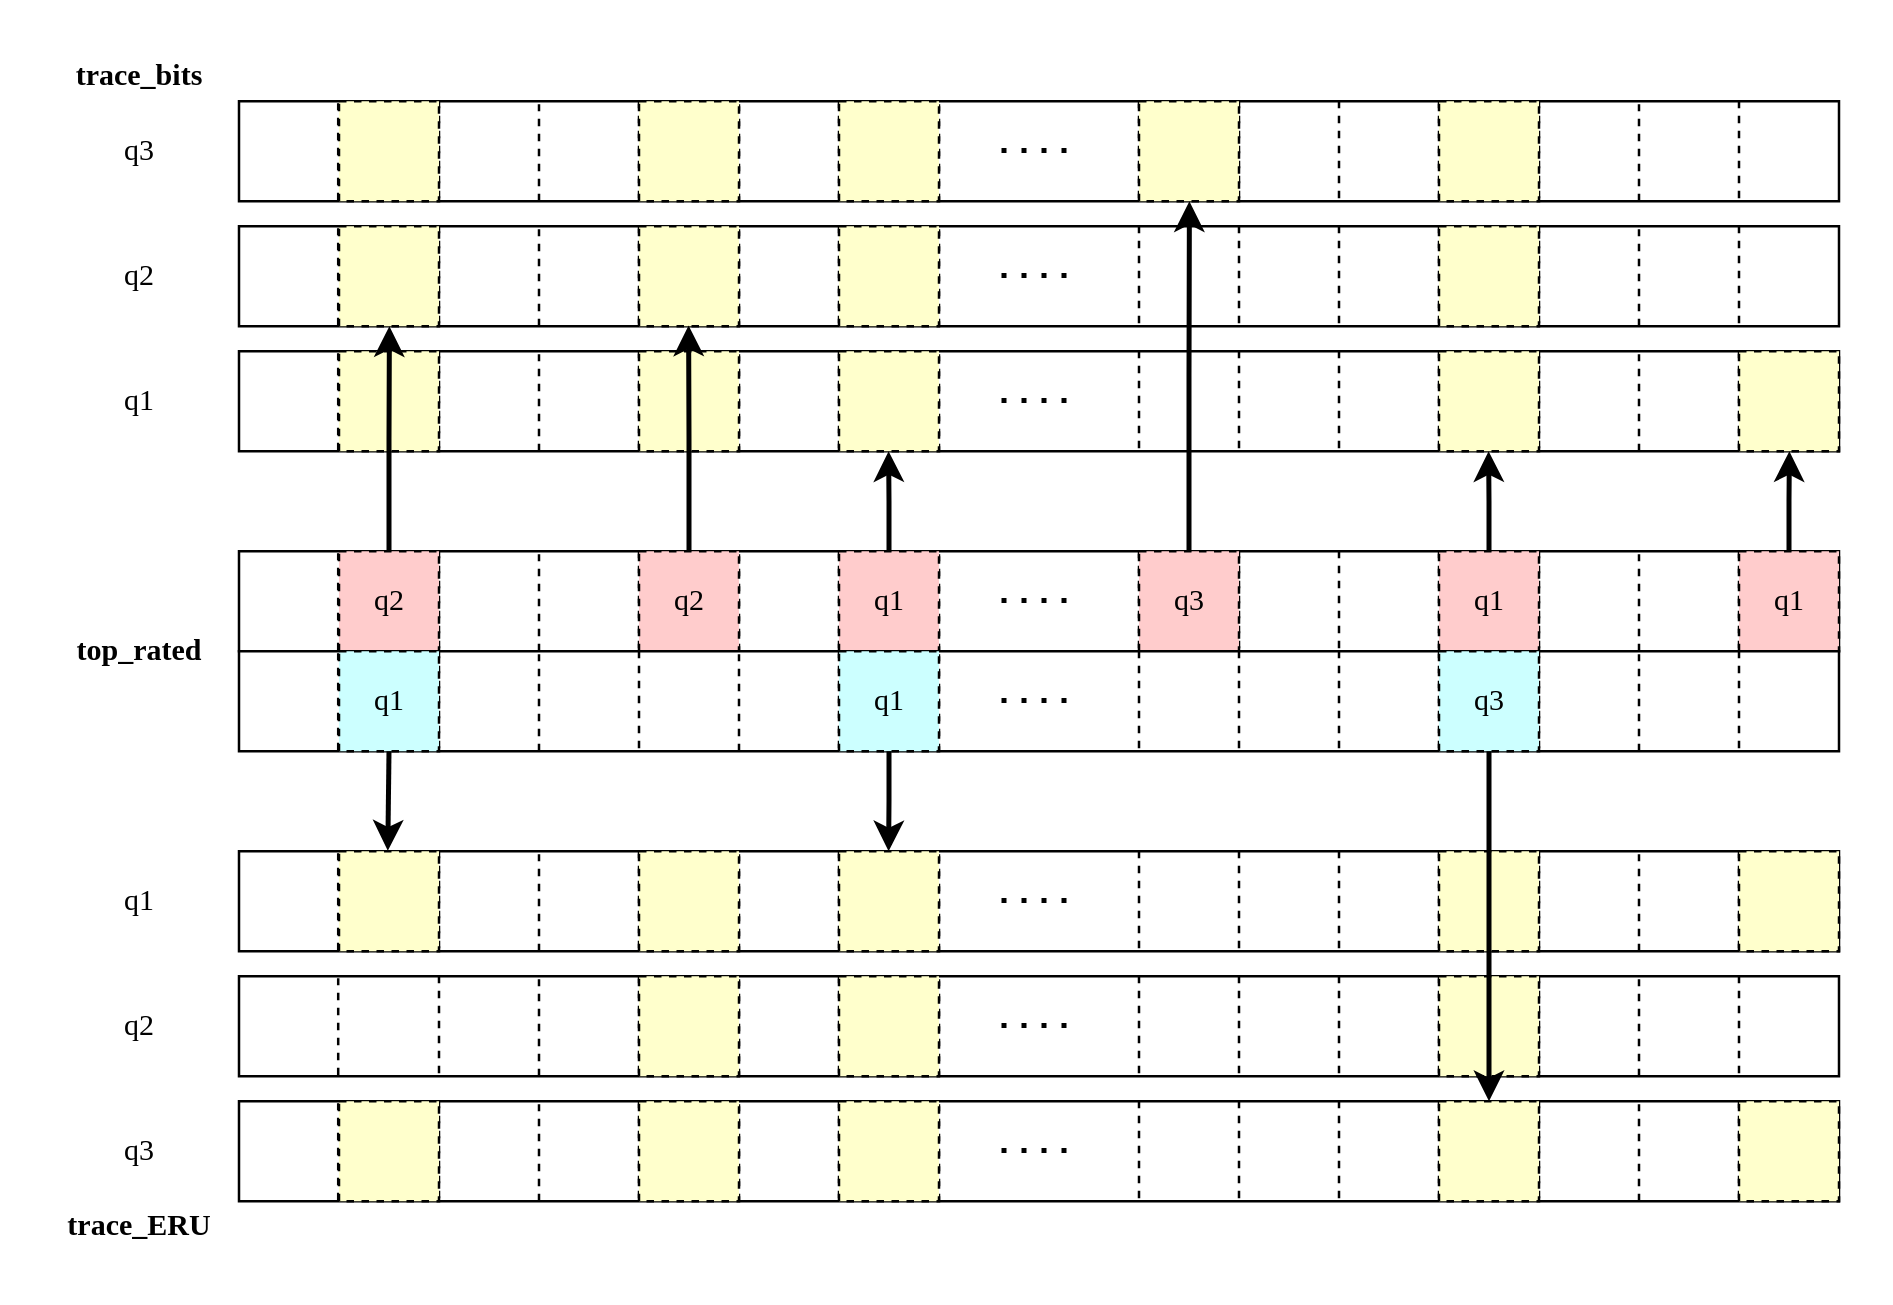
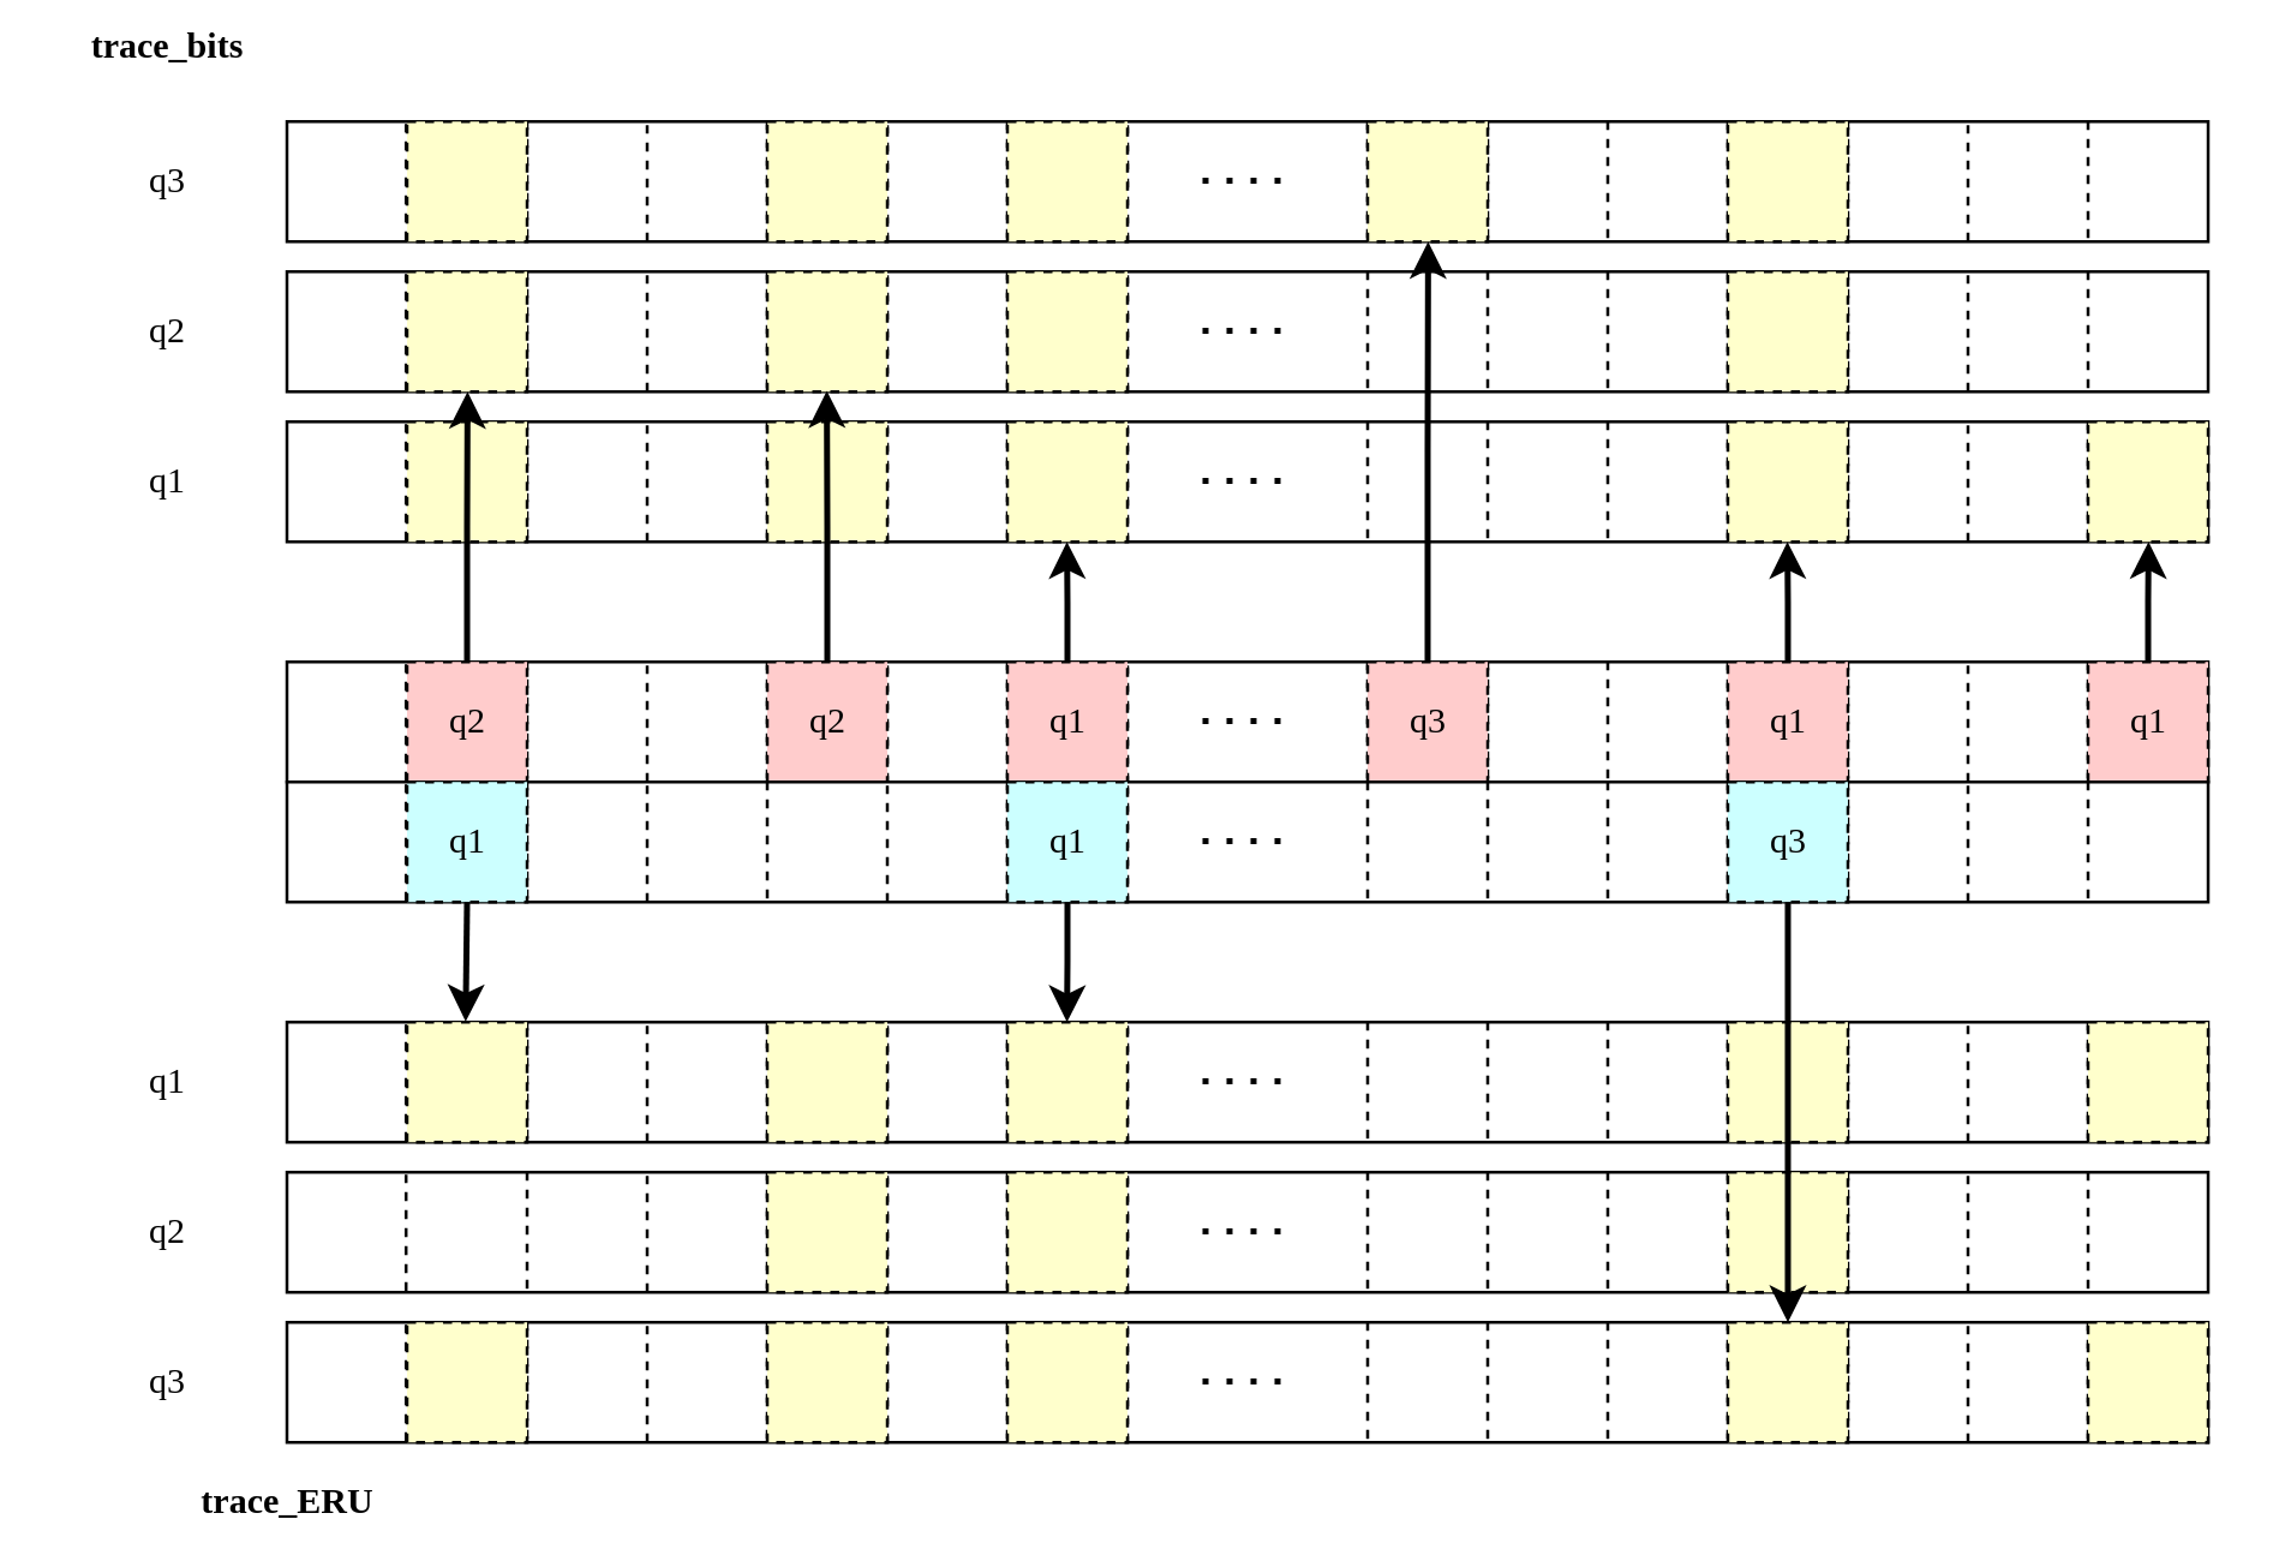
- <mxCell id="4" value="trace_bits" style="text;html=1;align=center;verticalAlign=middle;resizable=0;points=[];autosize=1;strokeColor=none;fontFamily=Georgia;fontStyle=1" vertex="1" parent="1"><mxGeometry x="20" width="70" height="20" as="geometry" y="20" /></mxCell>
+ <mxCell id="4" value="trace_bits" style="text;html=1;align=center;verticalAlign=middle;resizable=0;points=[];autosize=1;strokeColor=none;fontFamily=Georgia;fontStyle=1" vertex="1" parent="1"><mxGeometry x="20" y="5" width="70" height="20" as="geometry" /></mxCell>
- <mxCell id="2" value="top_rated" style="text;html=1;align=center;verticalAlign=middle;resizable=0;points=[];autosize=1;strokeColor=none;fontFamily=Georgia;fontStyle=1" vertex="1" parent="1"><mxGeometry x="20" y="250" width="70" height="20" as="geometry" /></mxCell>
- <mxCell id="3" value="trace_ERU" style="text;html=1;align=center;verticalAlign=middle;resizable=0;points=[];autosize=1;strokeColor=none;fontFamily=Georgia;fontStyle=1" vertex="1" parent="1"><mxGeometry x="20" y="480" width="70" height="20" as="geometry" /></mxCell>
+ <mxCell id="3" value="trace_ERU" style="text;html=1;align=center;verticalAlign=middle;resizable=0;points=[];autosize=1;strokeColor=none;fontFamily=Georgia;fontStyle=1" vertex="1" parent="1"><mxGeometry x="60" y="490" width="70" height="20" as="geometry" /></mxCell>
